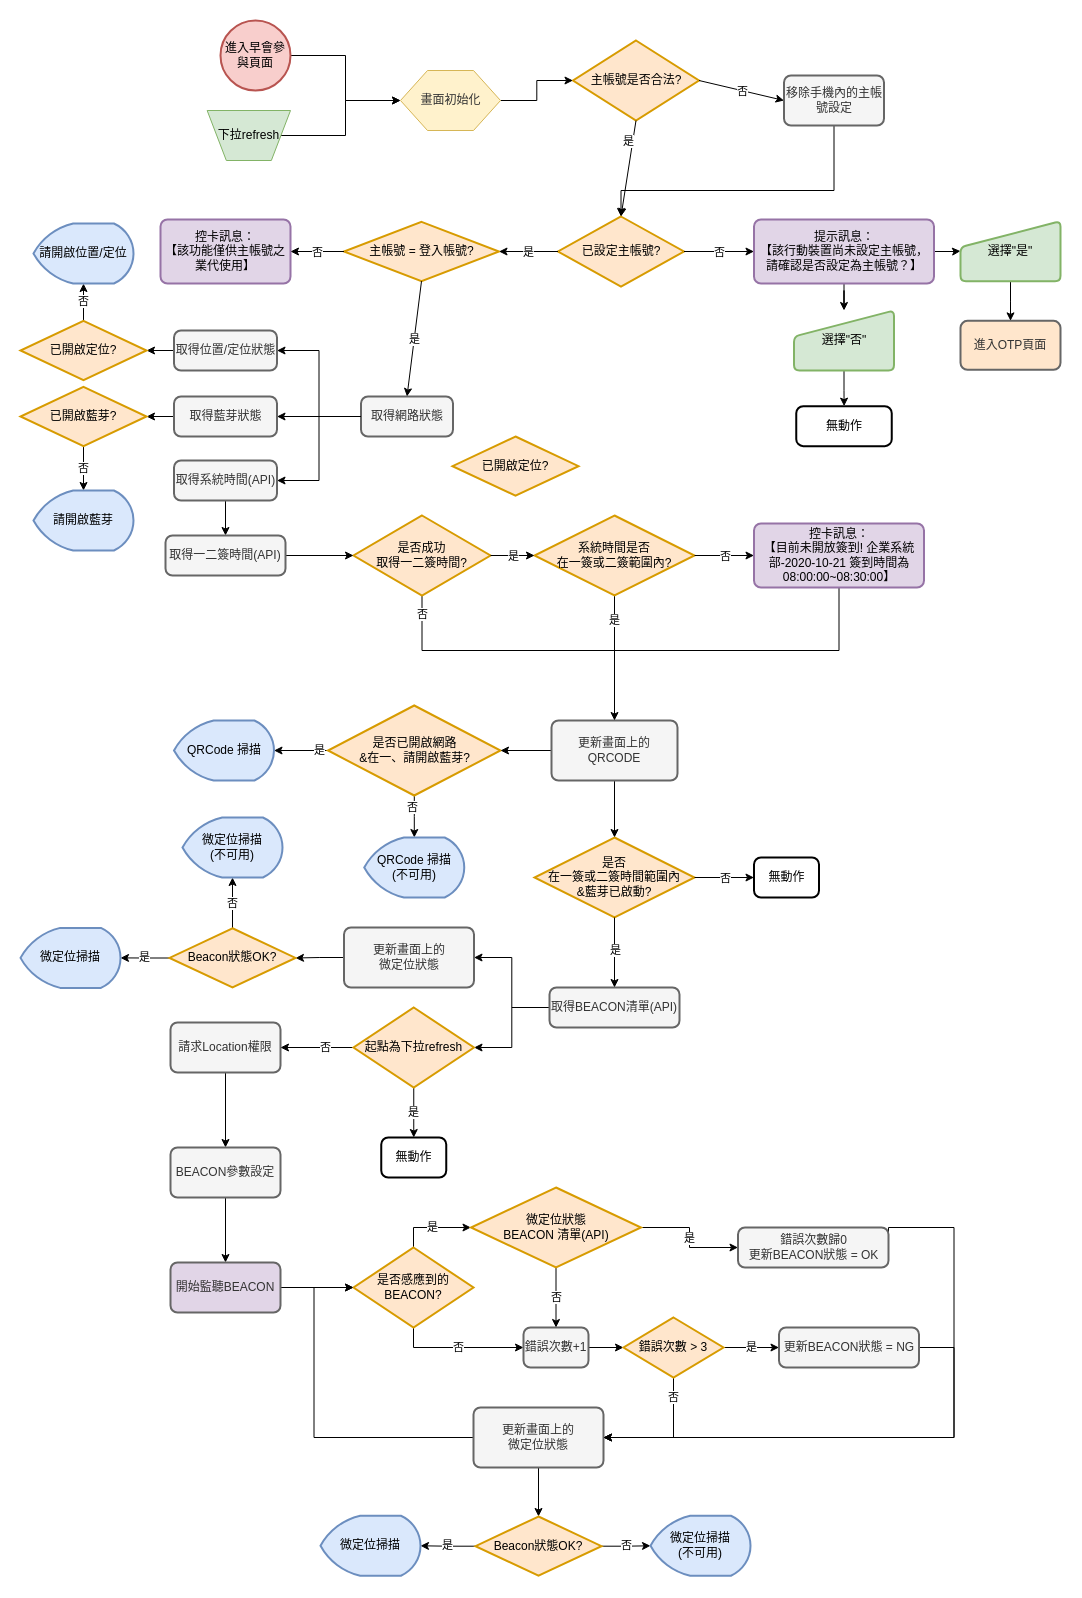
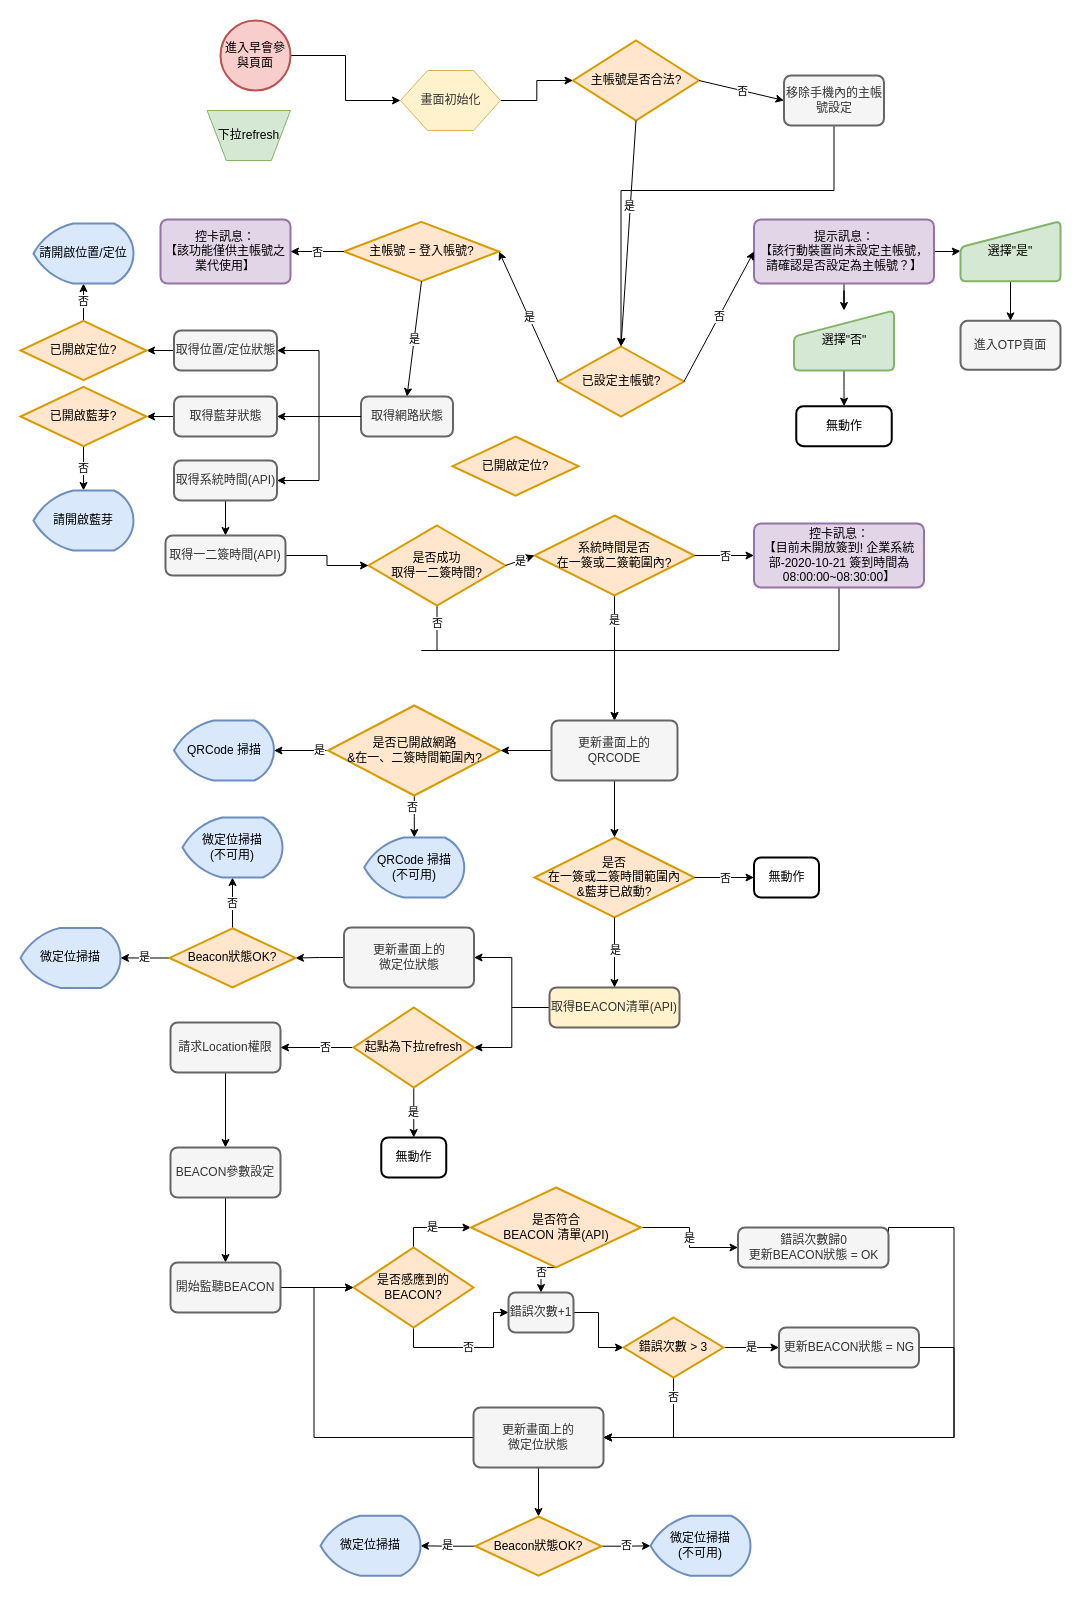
- <mxCell id="88" style="edgeStyle=orthogonalEdgeStyle;rounded=0;orthogonalLoop=1;jettySize=auto;html=1;exitX=1;exitY=0.5;exitDx=0;exitDy=0;entryX=0;entryY=0.5;entryDx=0;entryDy=0;" parent="1" source="90" target="92" edge="1"><mxGeometry relative="1" as="geometry"><mxPoint x="290" y="135" as="sourcePoint" /><mxPoint x="403.5" y="100" as="targetPoint" /></mxGeometry></mxCell>
- <mxCell id="7" value="已設定主帳號?" style="strokeWidth=2;html=1;shape=mxgraph.flowchart.decision;whiteSpace=wrap;fillColor=#ffe6cc;strokeColor=#d79b00;" parent="1" vertex="1"><mxGeometry x="557.5" y="216" width="126" height="70" as="geometry" /></mxCell>
+ <mxCell id="7" value="已設定主帳號?" style="strokeWidth=2;html=1;shape=mxgraph.flowchart.decision;whiteSpace=wrap;fillColor=#ffe6cc;strokeColor=#d79b00;" parent="1" vertex="1"><mxGeometry x="557.5" y="346" width="126" height="70" as="geometry" /></mxCell>
- <mxCell id="12" value="進入OTP頁面" style="rounded=1;whiteSpace=wrap;html=1;absoluteArcSize=1;arcSize=14;strokeWidth=2;fillColor=#ffe6cc;strokeColor=#666666;fontColor=#333333;" parent="1" vertex="1"><mxGeometry x="960" y="320.37" width="100" height="49" as="geometry" /></mxCell>
+ <mxCell id="12" value="進入OTP頁面" style="rounded=1;whiteSpace=wrap;html=1;absoluteArcSize=1;arcSize=14;strokeWidth=2;fillColor=#f5f5f5;strokeColor=#666666;fontColor=#333333;" parent="1" vertex="1"><mxGeometry x="960" y="320.37" width="100" height="49" as="geometry" /></mxCell>
- <mxCell id="37" value="是否成功&lt;br&gt;取得一二簽時間?" style="strokeWidth=2;html=1;shape=mxgraph.flowchart.decision;whiteSpace=wrap;fillColor=#ffe6cc;strokeColor=#d79b00;" parent="1" vertex="1"><mxGeometry x="353" y="515" width="137" height="80" as="geometry" /></mxCell>
+ <mxCell id="37" value="是否成功&lt;br&gt;取得一二簽時間?" style="strokeWidth=2;html=1;shape=mxgraph.flowchart.decision;whiteSpace=wrap;fillColor=#ffe6cc;strokeColor=#d79b00;" parent="1" vertex="1"><mxGeometry x="368" y="525" width="137" height="80" as="geometry" /></mxCell>
- <mxCell id="112" value="是否已開啟網路&lt;br&gt;&amp;amp;在一、請開啟藍芽?" style="strokeWidth=2;html=1;shape=mxgraph.flowchart.decision;whiteSpace=wrap;fillColor=#ffe6cc;strokeColor=#d79b00;" vertex="1" parent="1"><mxGeometry x="327.5" y="705" width="172.5" height="90" as="geometry" /></mxCell>
+ <mxCell id="112" value="是否已開啟網路&lt;br&gt;&amp;amp;在一、二簽時間範圍內?" style="strokeWidth=2;html=1;shape=mxgraph.flowchart.decision;whiteSpace=wrap;fillColor=#ffe6cc;strokeColor=#d79b00;" vertex="1" parent="1"><mxGeometry x="327.5" y="705" width="172.5" height="90" as="geometry" /></mxCell>
- <mxCell id="51" value="取得BEACON清單(API)" style="rounded=1;whiteSpace=wrap;html=1;absoluteArcSize=1;arcSize=14;strokeWidth=2;fillColor=#f5f5f5;strokeColor=#666666;fontColor=#333333;" parent="1" vertex="1"><mxGeometry x="549" y="987" width="130" height="40" as="geometry" /></mxCell>
+ <mxCell id="51" value="取得BEACON清單(API)" style="rounded=1;whiteSpace=wrap;html=1;absoluteArcSize=1;arcSize=14;strokeWidth=2;fillColor=#fff2cc;strokeColor=#666666;fontColor=#333333;" parent="1" vertex="1"><mxGeometry x="549" y="987" width="130" height="40" as="geometry" /></mxCell>
- <mxCell id="75" value="微定位狀態&lt;br&gt;BEACON 清單(API)" style="strokeWidth=2;html=1;shape=mxgraph.flowchart.decision;whiteSpace=wrap;fillColor=#ffe6cc;strokeColor=#d79b00;" parent="1" vertex="1"><mxGeometry x="470.5" y="1187" width="170" height="80" as="geometry" /></mxCell>
+ <mxCell id="75" value="是否符合&lt;br&gt;BEACON 清單(API)" style="strokeWidth=2;html=1;shape=mxgraph.flowchart.decision;whiteSpace=wrap;fillColor=#ffe6cc;strokeColor=#d79b00;" parent="1" vertex="1"><mxGeometry x="470.5" y="1187" width="170" height="80" as="geometry" /></mxCell>
- <mxCell id="68" value="開始監聽BEACON" style="rounded=1;whiteSpace=wrap;html=1;absoluteArcSize=1;arcSize=14;strokeWidth=2;fillColor=#e1d5e7;strokeColor=#666666;fontColor=#333333;" parent="1" vertex="1"><mxGeometry x="170" y="1262" width="110" height="50" as="geometry" /></mxCell>
+ <mxCell id="68" value="開始監聽BEACON" style="rounded=1;whiteSpace=wrap;html=1;absoluteArcSize=1;arcSize=14;strokeWidth=2;fillColor=#f5f5f5;strokeColor=#666666;fontColor=#333333;" parent="1" vertex="1"><mxGeometry x="170" y="1262" width="110" height="50" as="geometry" /></mxCell>
- <mxCell id="70" value="錯誤次數+1" style="rounded=1;whiteSpace=wrap;html=1;absoluteArcSize=1;arcSize=14;strokeWidth=2;fillColor=#f5f5f5;strokeColor=#666666;fontColor=#333333;" parent="1" vertex="1"><mxGeometry x="523" y="1327" width="65" height="40" as="geometry" /></mxCell>
+ <mxCell id="70" value="錯誤次數+1" style="rounded=1;whiteSpace=wrap;html=1;absoluteArcSize=1;arcSize=14;strokeWidth=2;fillColor=#f5f5f5;strokeColor=#666666;fontColor=#333333;" parent="1" vertex="1"><mxGeometry x="508" y="1292" width="65" height="40" as="geometry" /></mxCell>
